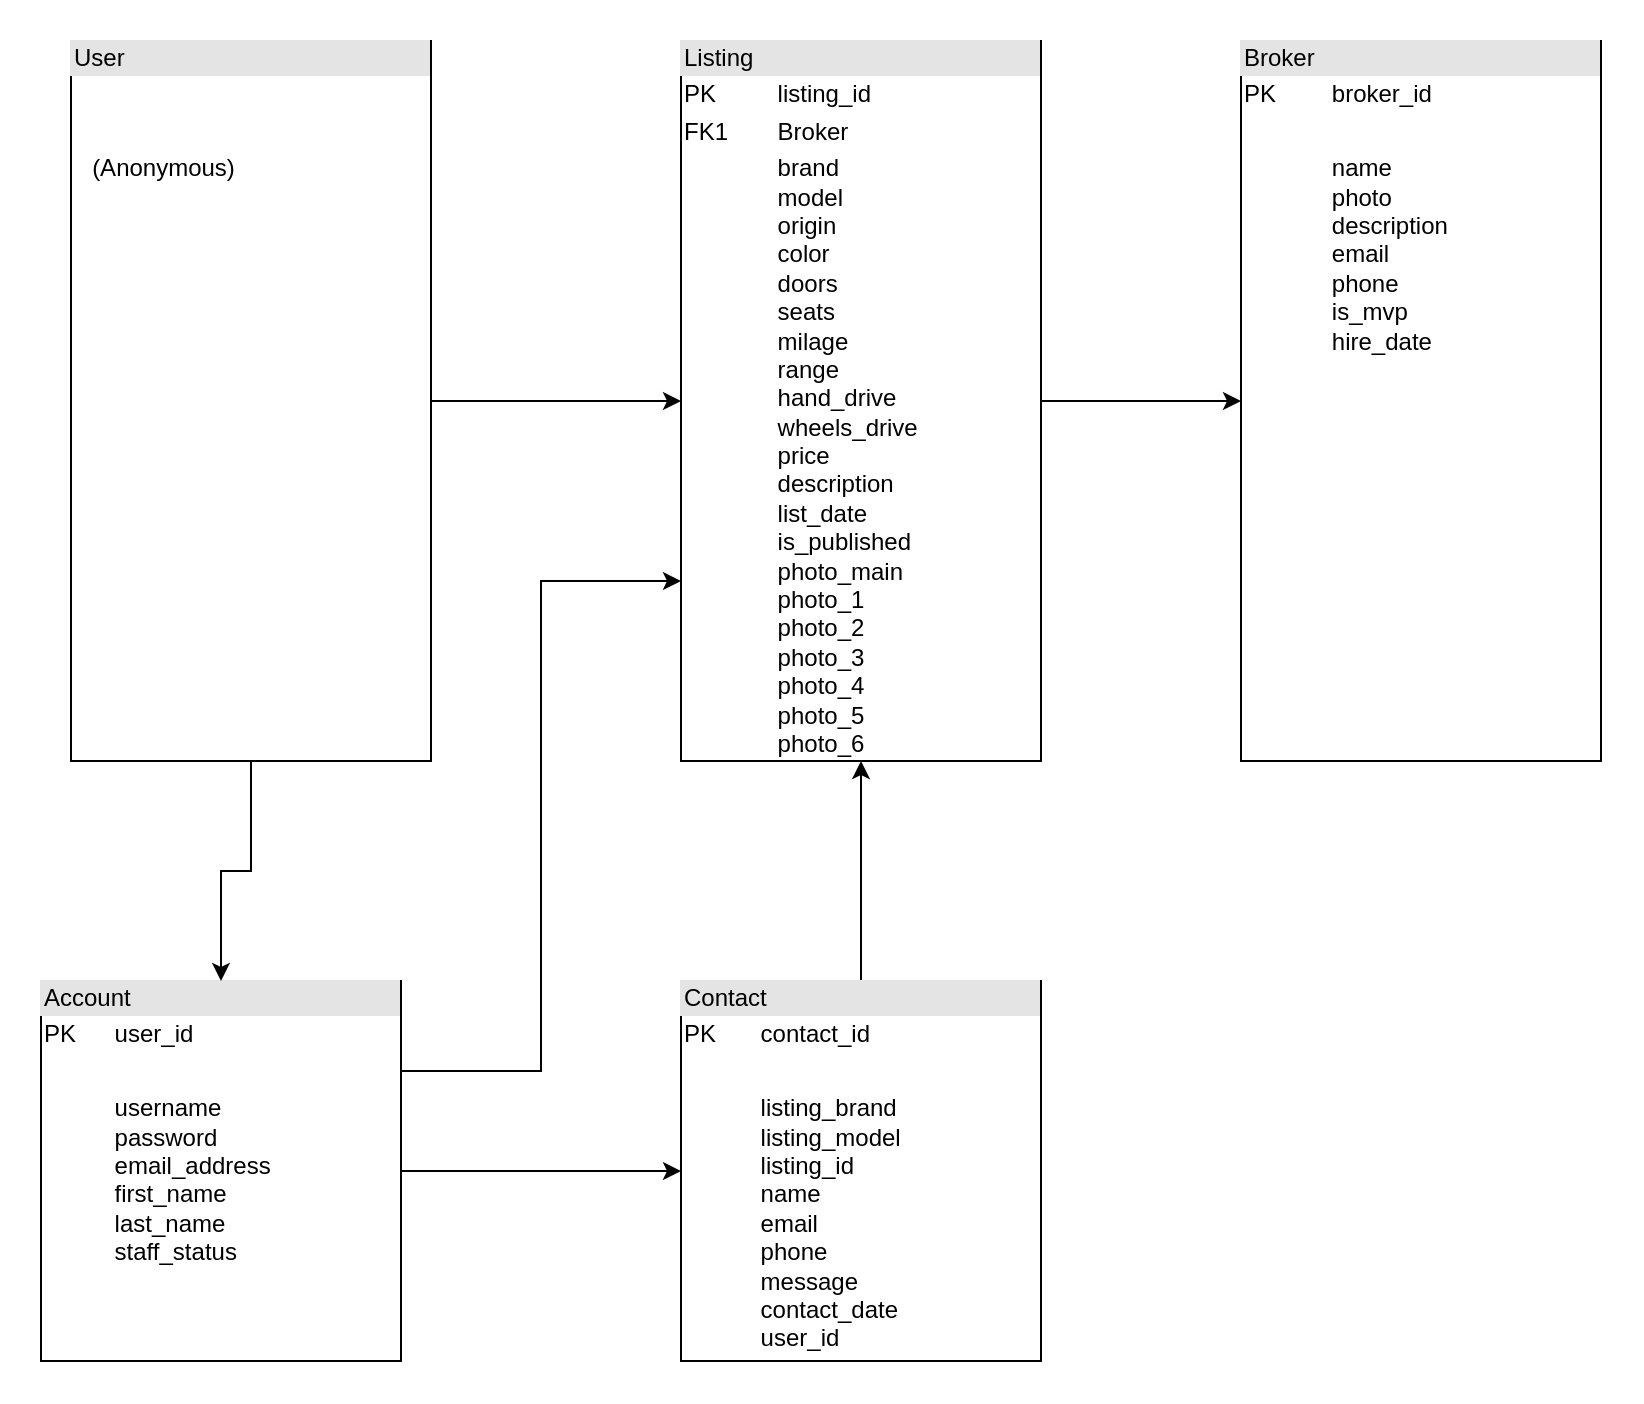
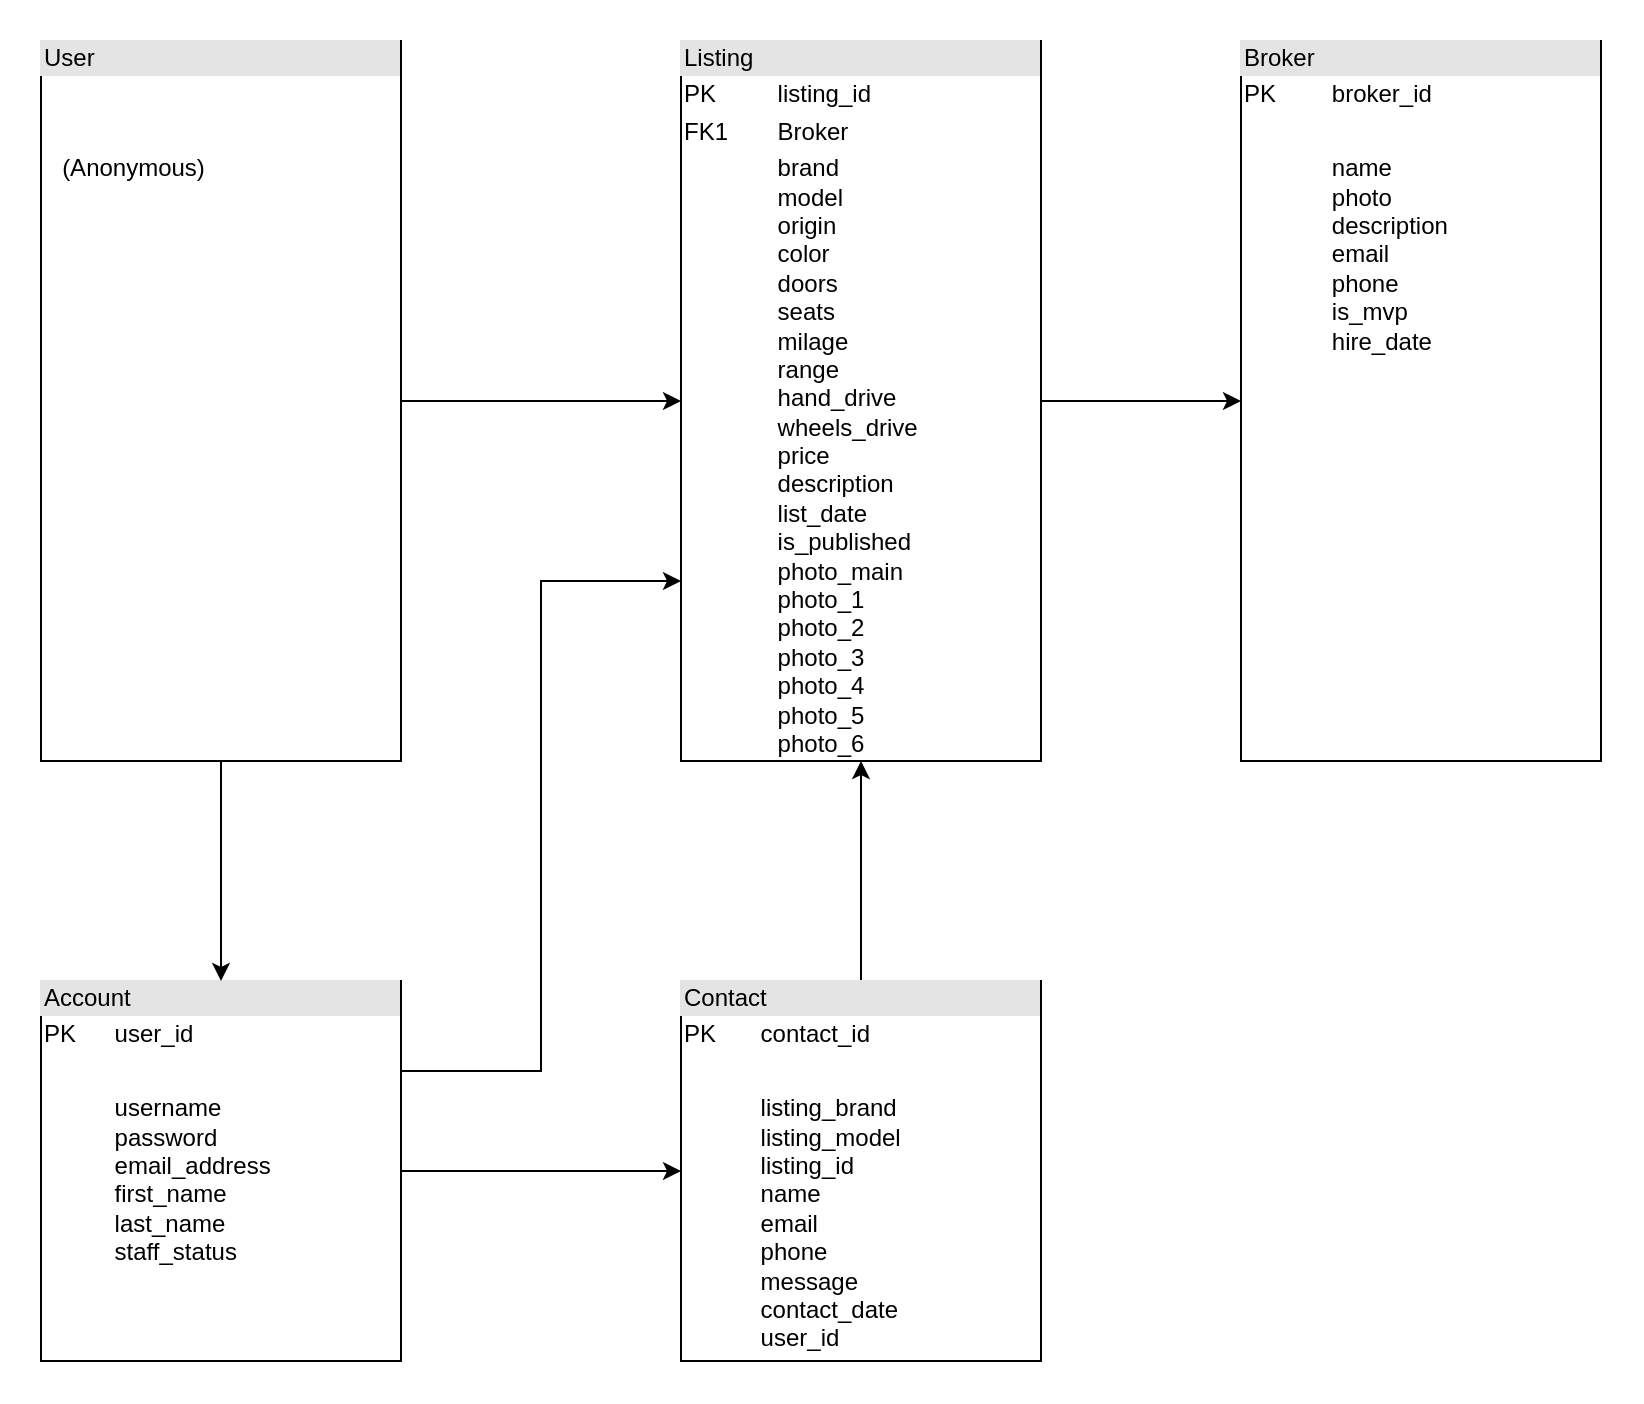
- <mxCell id="3" value="&lt;div style=&quot;box-sizing:border-box;width:100%;background:#e4e4e4;padding:2px;&quot;&gt;User&lt;/div&gt;&lt;table style=&quot;width:100%;font-size:1em;&quot; cellpadding=&quot;2&quot; cellspacing=&quot;0&quot;&gt;&lt;tbody&gt;&lt;tr&gt;&lt;td&gt;&lt;br&gt;&lt;/td&gt;&lt;td&gt;&lt;br&gt;&lt;/td&gt;&lt;/tr&gt;&lt;tr&gt;&lt;td&gt;&lt;br&gt;&lt;/td&gt;&lt;td&gt;&lt;br&gt;&lt;/td&gt;&lt;/tr&gt;&lt;tr&gt;&lt;td&gt;&lt;/td&gt;&lt;td&gt;(Anonymous)&lt;/td&gt;&lt;/tr&gt;&lt;/tbody&gt;&lt;/table&gt;" style="verticalAlign=top;align=left;overflow=fill;html=1;whiteSpace=wrap;" parent="1" vertex="1"><mxGeometry x="35" y="20" width="180" height="360" as="geometry" /></mxCell>
+ <mxCell id="3" value="&lt;div style=&quot;box-sizing:border-box;width:100%;background:#e4e4e4;padding:2px;&quot;&gt;User&lt;/div&gt;&lt;table style=&quot;width:100%;font-size:1em;&quot; cellpadding=&quot;2&quot; cellspacing=&quot;0&quot;&gt;&lt;tbody&gt;&lt;tr&gt;&lt;td&gt;&lt;br&gt;&lt;/td&gt;&lt;td&gt;&lt;br&gt;&lt;/td&gt;&lt;/tr&gt;&lt;tr&gt;&lt;td&gt;&lt;br&gt;&lt;/td&gt;&lt;td&gt;&lt;br&gt;&lt;/td&gt;&lt;/tr&gt;&lt;tr&gt;&lt;td&gt;&lt;/td&gt;&lt;td&gt;(Anonymous)&lt;/td&gt;&lt;/tr&gt;&lt;/tbody&gt;&lt;/table&gt;" style="verticalAlign=top;align=left;overflow=fill;html=1;whiteSpace=wrap;" parent="1" vertex="1"><mxGeometry x="20" y="20" width="180" height="360" as="geometry" /></mxCell>
